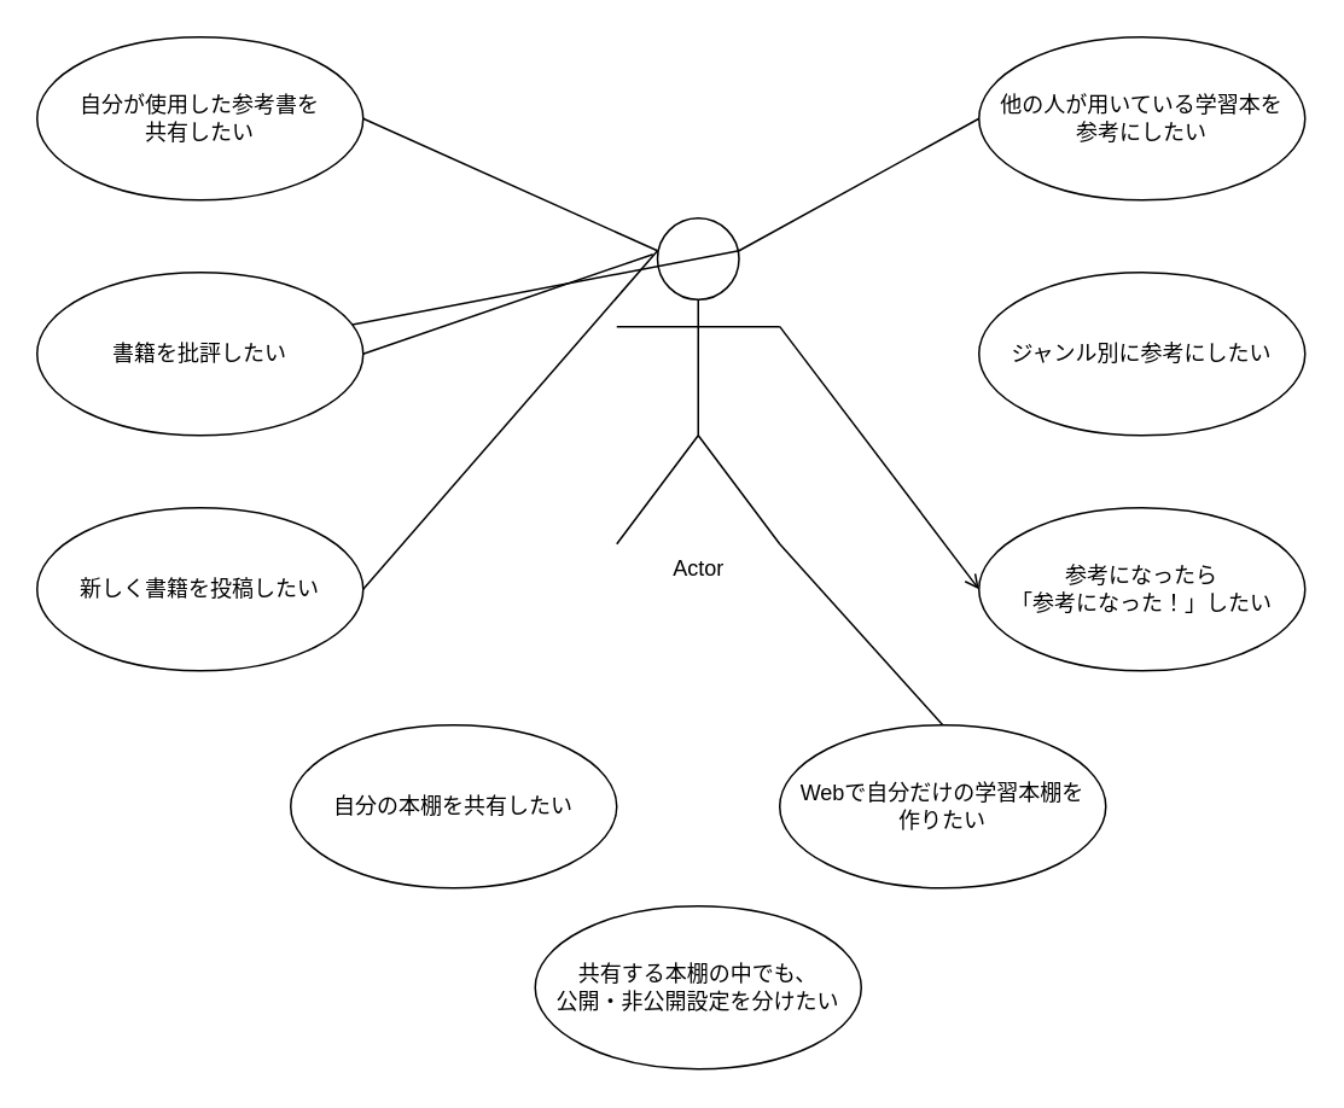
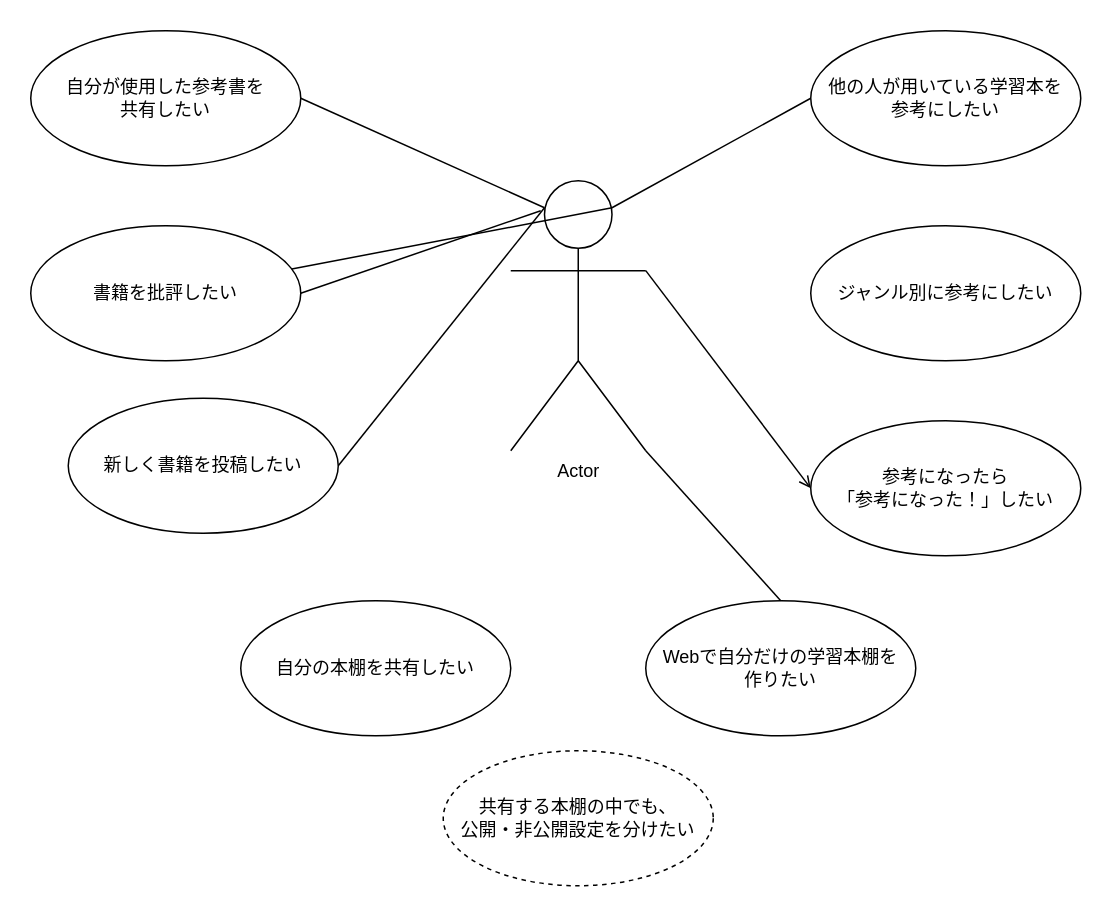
- <mxCell id="7" value="新しく書籍を投稿したい" style="ellipse;whiteSpace=wrap;html=1;" parent="1" vertex="1"><mxGeometry x="20" y="280" width="180" height="90" as="geometry" /></mxCell>
+ <mxCell id="7" value="新しく書籍を投稿したい" style="ellipse;whiteSpace=wrap;html=1;" parent="1" vertex="1"><mxGeometry x="45" y="265" width="180" height="90" as="geometry" /></mxCell>
- <mxCell id="11" value="共有する本棚の中でも、&lt;br&gt;公開・非公開設定を分けたい" style="ellipse;whiteSpace=wrap;html=1;" parent="1" vertex="1"><mxGeometry x="295" y="500" width="180" height="90" as="geometry" /></mxCell>
+ <mxCell id="11" value="共有する本棚の中でも、&lt;br&gt;公開・非公開設定を分けたい" style="ellipse;whiteSpace=wrap;html=1;dashed=1;" parent="1" vertex="1"><mxGeometry x="295" y="500" width="180" height="90" as="geometry" /></mxCell>
